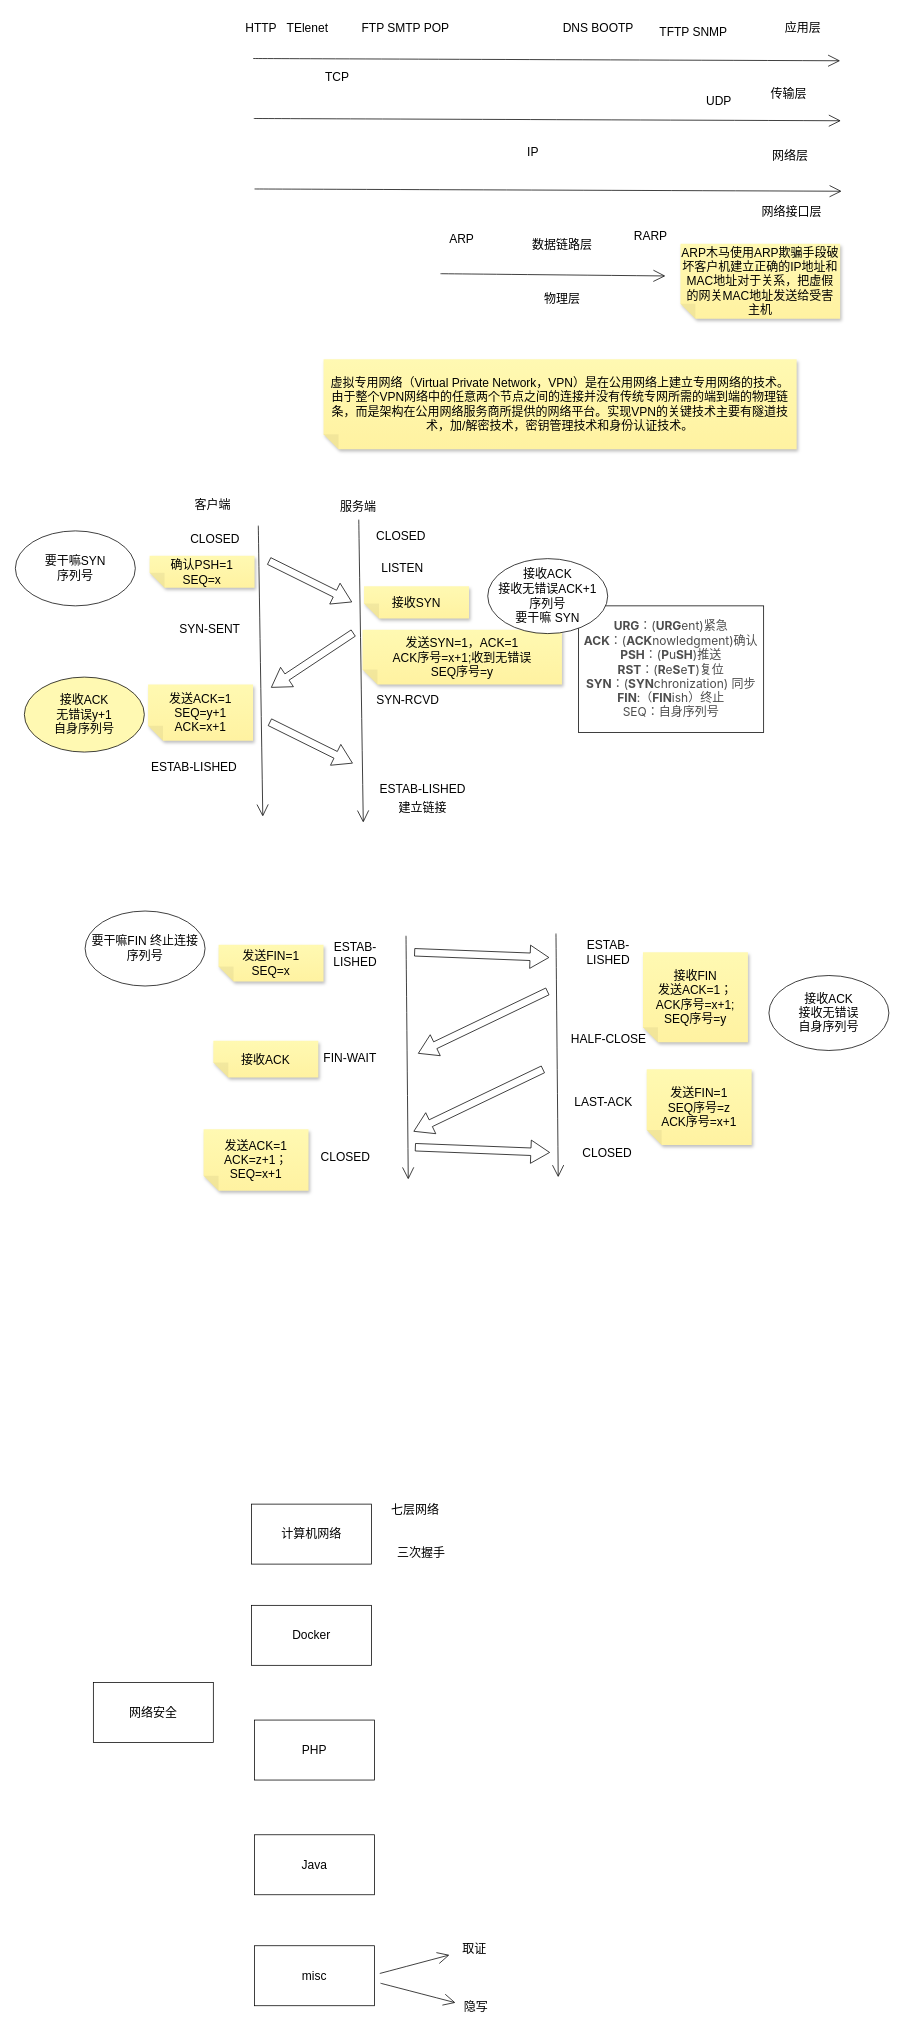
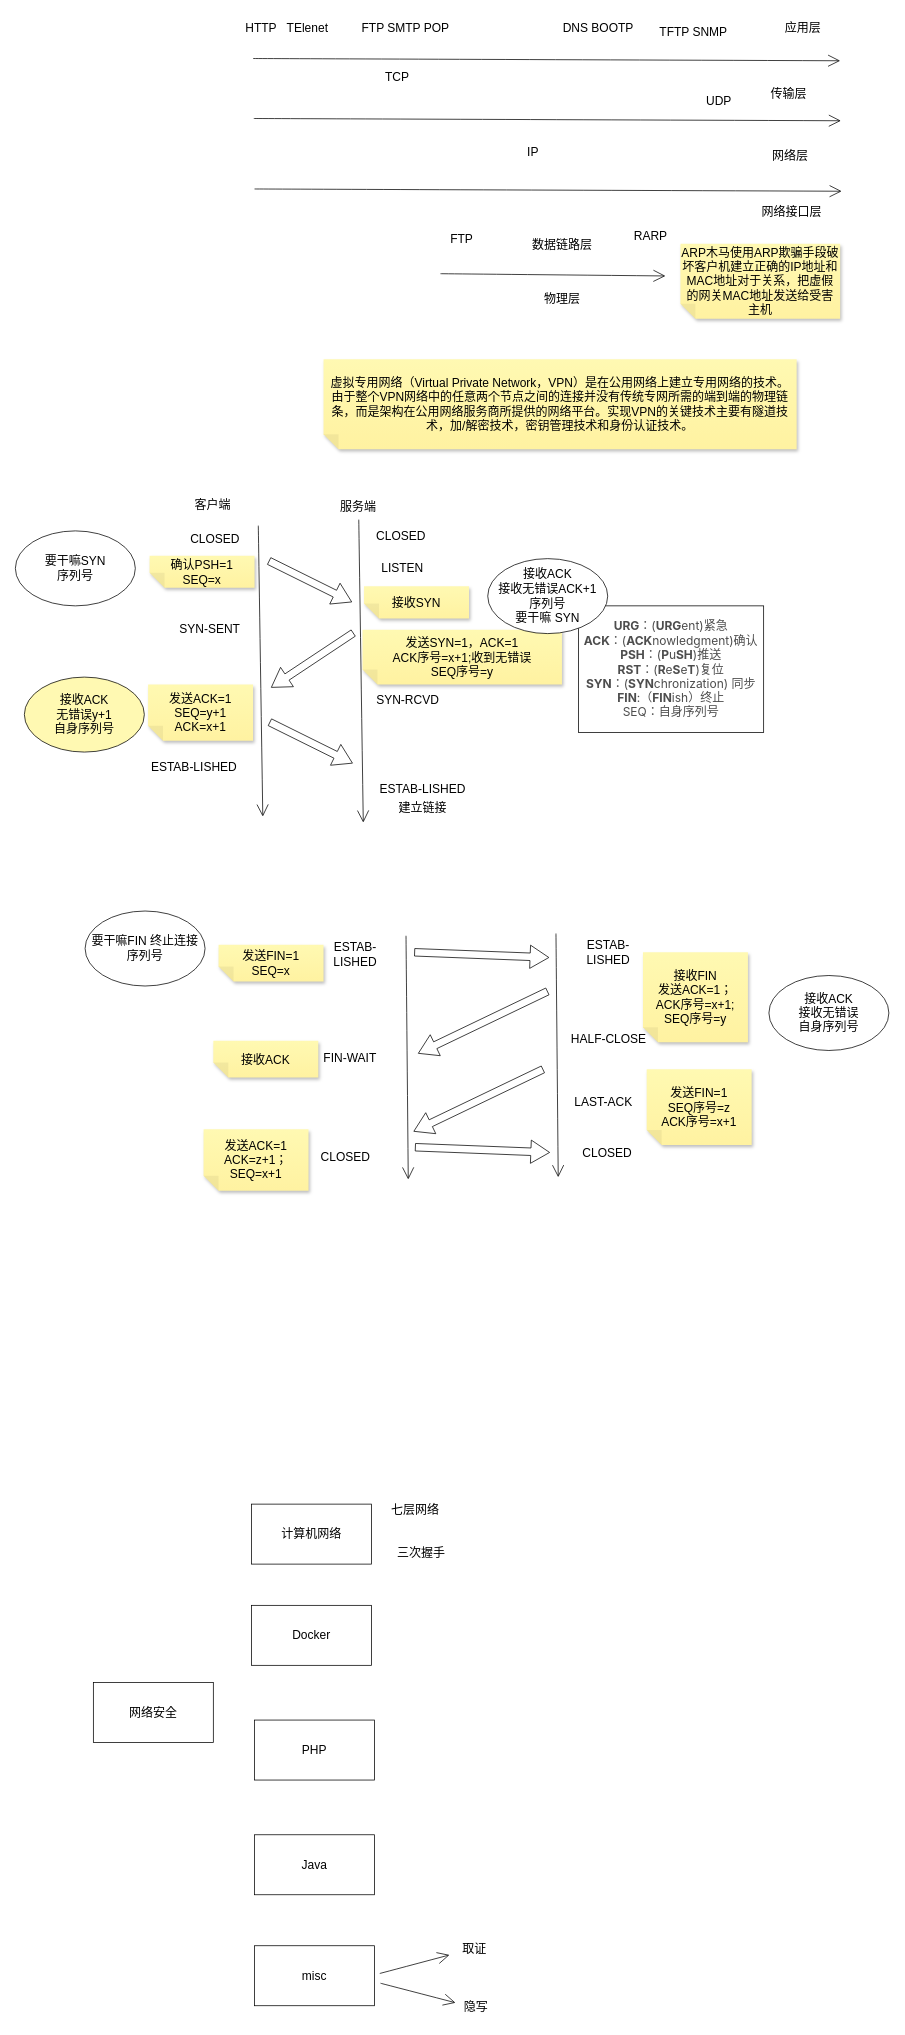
- <mxCell id="15" value="TCP" style="text;html=1;align=center;verticalAlign=middle;resizable=0;points=[];autosize=1;strokeColor=none;fillColor=none;fontSize=16;" vertex="1" parent="1"><mxGeometry x="424" y="85" width="50" height="31" as="geometry" /></mxCell>
+ <mxCell id="15" value="TCP" style="text;html=1;align=center;verticalAlign=middle;resizable=0;points=[];autosize=1;strokeColor=none;fillColor=none;fontSize=16;" vertex="1" parent="1"><mxGeometry x="504" y="85" width="50" height="31" as="geometry" /></mxCell>
- <mxCell id="12" value="ARP" style="text;html=1;align=center;verticalAlign=middle;resizable=0;points=[];autosize=1;strokeColor=none;fillColor=none;fontSize=16;" vertex="1" parent="1"><mxGeometry x="589" y="302" width="51" height="31" as="geometry" /></mxCell>
+ <mxCell id="12" value="FTP" style="text;html=1;align=center;verticalAlign=middle;resizable=0;points=[];autosize=1;strokeColor=none;fillColor=none;fontSize=16;" vertex="1" parent="1"><mxGeometry x="589" y="302" width="51" height="31" as="geometry" /></mxCell>
